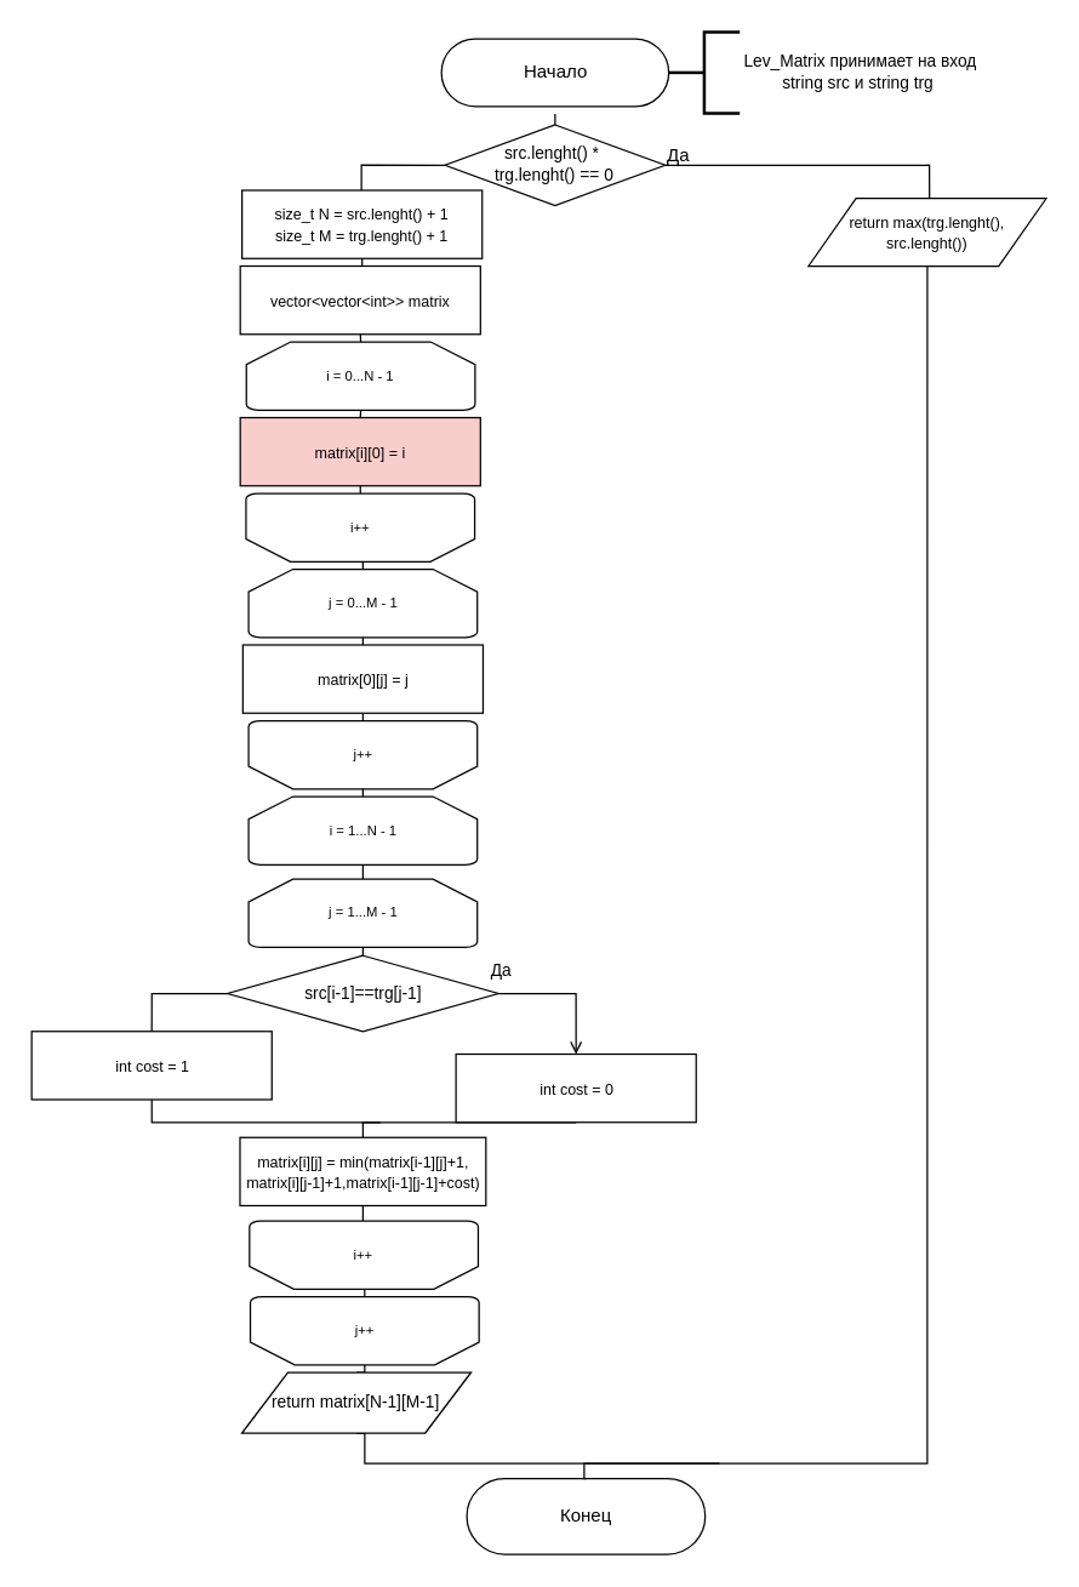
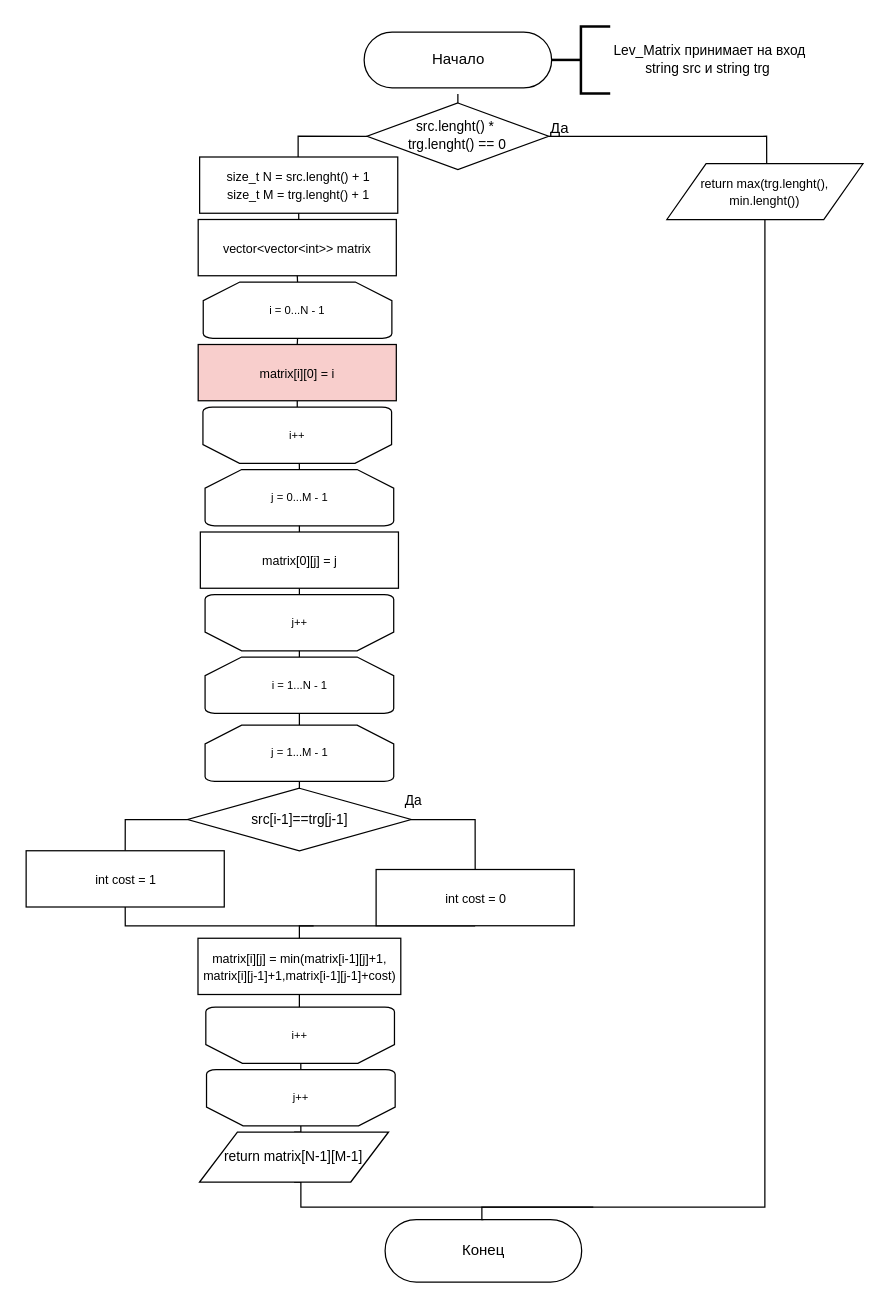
- <mxCell id="15" value="&lt;font style=&quot;font-size: 10px;&quot;&gt;return max(trg.lenght(), &lt;br&gt;src.lenght())&lt;/font&gt;" style="shape=parallelogram;perimeter=parallelogramPerimeter;whiteSpace=wrap;html=1;dashed=0;strokeWidth=1;fontSize=11;" vertex="1" parent="1"><mxGeometry x="533" y="130.39" width="156.87" height="44.61" as="geometry" /></mxCell>
+ <mxCell id="15" value="&lt;font style=&quot;font-size: 10px;&quot;&gt;return max(trg.lenght(), &lt;br&gt;min.lenght())&lt;/font&gt;" style="shape=parallelogram;perimeter=parallelogramPerimeter;whiteSpace=wrap;html=1;dashed=0;strokeWidth=1;fontSize=11;" vertex="1" parent="1"><mxGeometry x="533" y="130.39" width="156.87" height="44.61" as="geometry" /></mxCell>
- <mxCell id="35" style="edgeStyle=orthogonalEdgeStyle;rounded=0;orthogonalLoop=1;jettySize=auto;html=1;exitX=1;exitY=0.5;exitDx=0;exitDy=0;exitPerimeter=0;entryX=0.5;entryY=0;entryDx=0;entryDy=0;fontSize=11;endArrow=open;endFill=0;" edge="1" parent="1" source="38" target="40"><mxGeometry relative="1" as="geometry" /></mxCell>
+ <mxCell id="35" style="edgeStyle=orthogonalEdgeStyle;rounded=0;orthogonalLoop=1;jettySize=auto;html=1;exitX=1;exitY=0.5;exitDx=0;exitDy=0;exitPerimeter=0;entryX=0.5;entryY=0;entryDx=0;entryDy=0;fontSize=11;endArrow=none;endFill=0;" edge="1" parent="1" source="38" target="40"><mxGeometry relative="1" as="geometry" /></mxCell>
